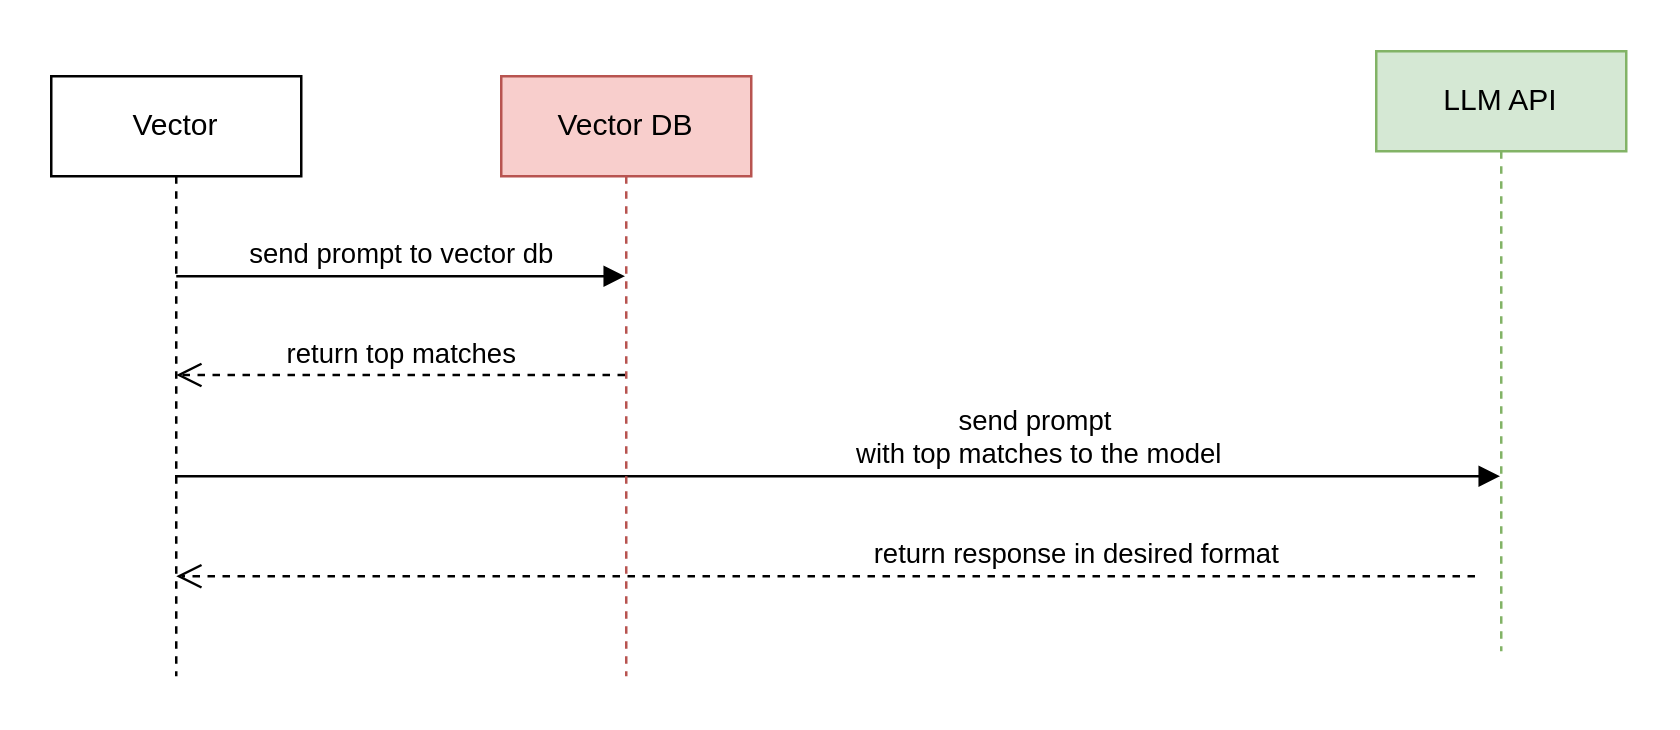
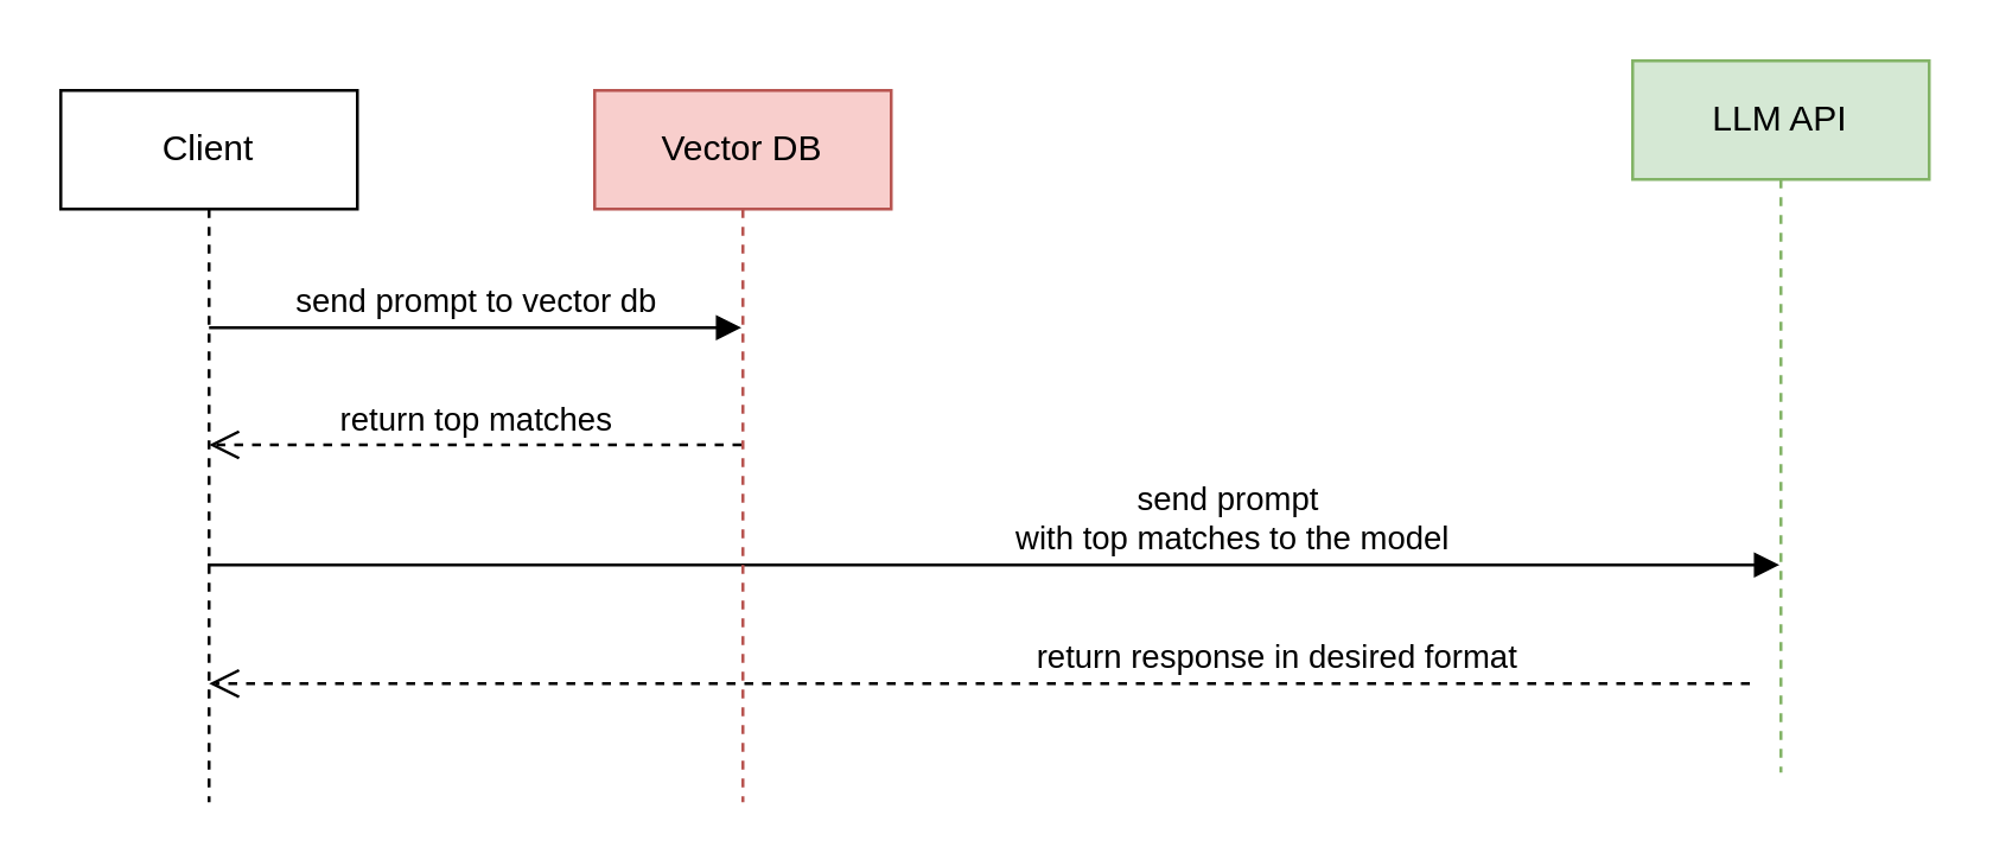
- <mxCell id="2" value="Vector" style="shape=umlLifeline;perimeter=lifelinePerimeter;whiteSpace=wrap;html=1;container=1;dropTarget=0;collapsible=0;recursiveResize=0;outlineConnect=0;portConstraint=eastwest;newEdgeStyle={&quot;curved&quot;:0,&quot;rounded&quot;:0};" parent="1" vertex="1"><mxGeometry x="20" y="30" width="100" height="240" as="geometry" /></mxCell>
+ <mxCell id="2" value="Client" style="shape=umlLifeline;perimeter=lifelinePerimeter;whiteSpace=wrap;html=1;container=1;dropTarget=0;collapsible=0;recursiveResize=0;outlineConnect=0;portConstraint=eastwest;newEdgeStyle={&quot;curved&quot;:0,&quot;rounded&quot;:0};" parent="1" vertex="1"><mxGeometry x="20" y="30" width="100" height="240" as="geometry" /></mxCell>
